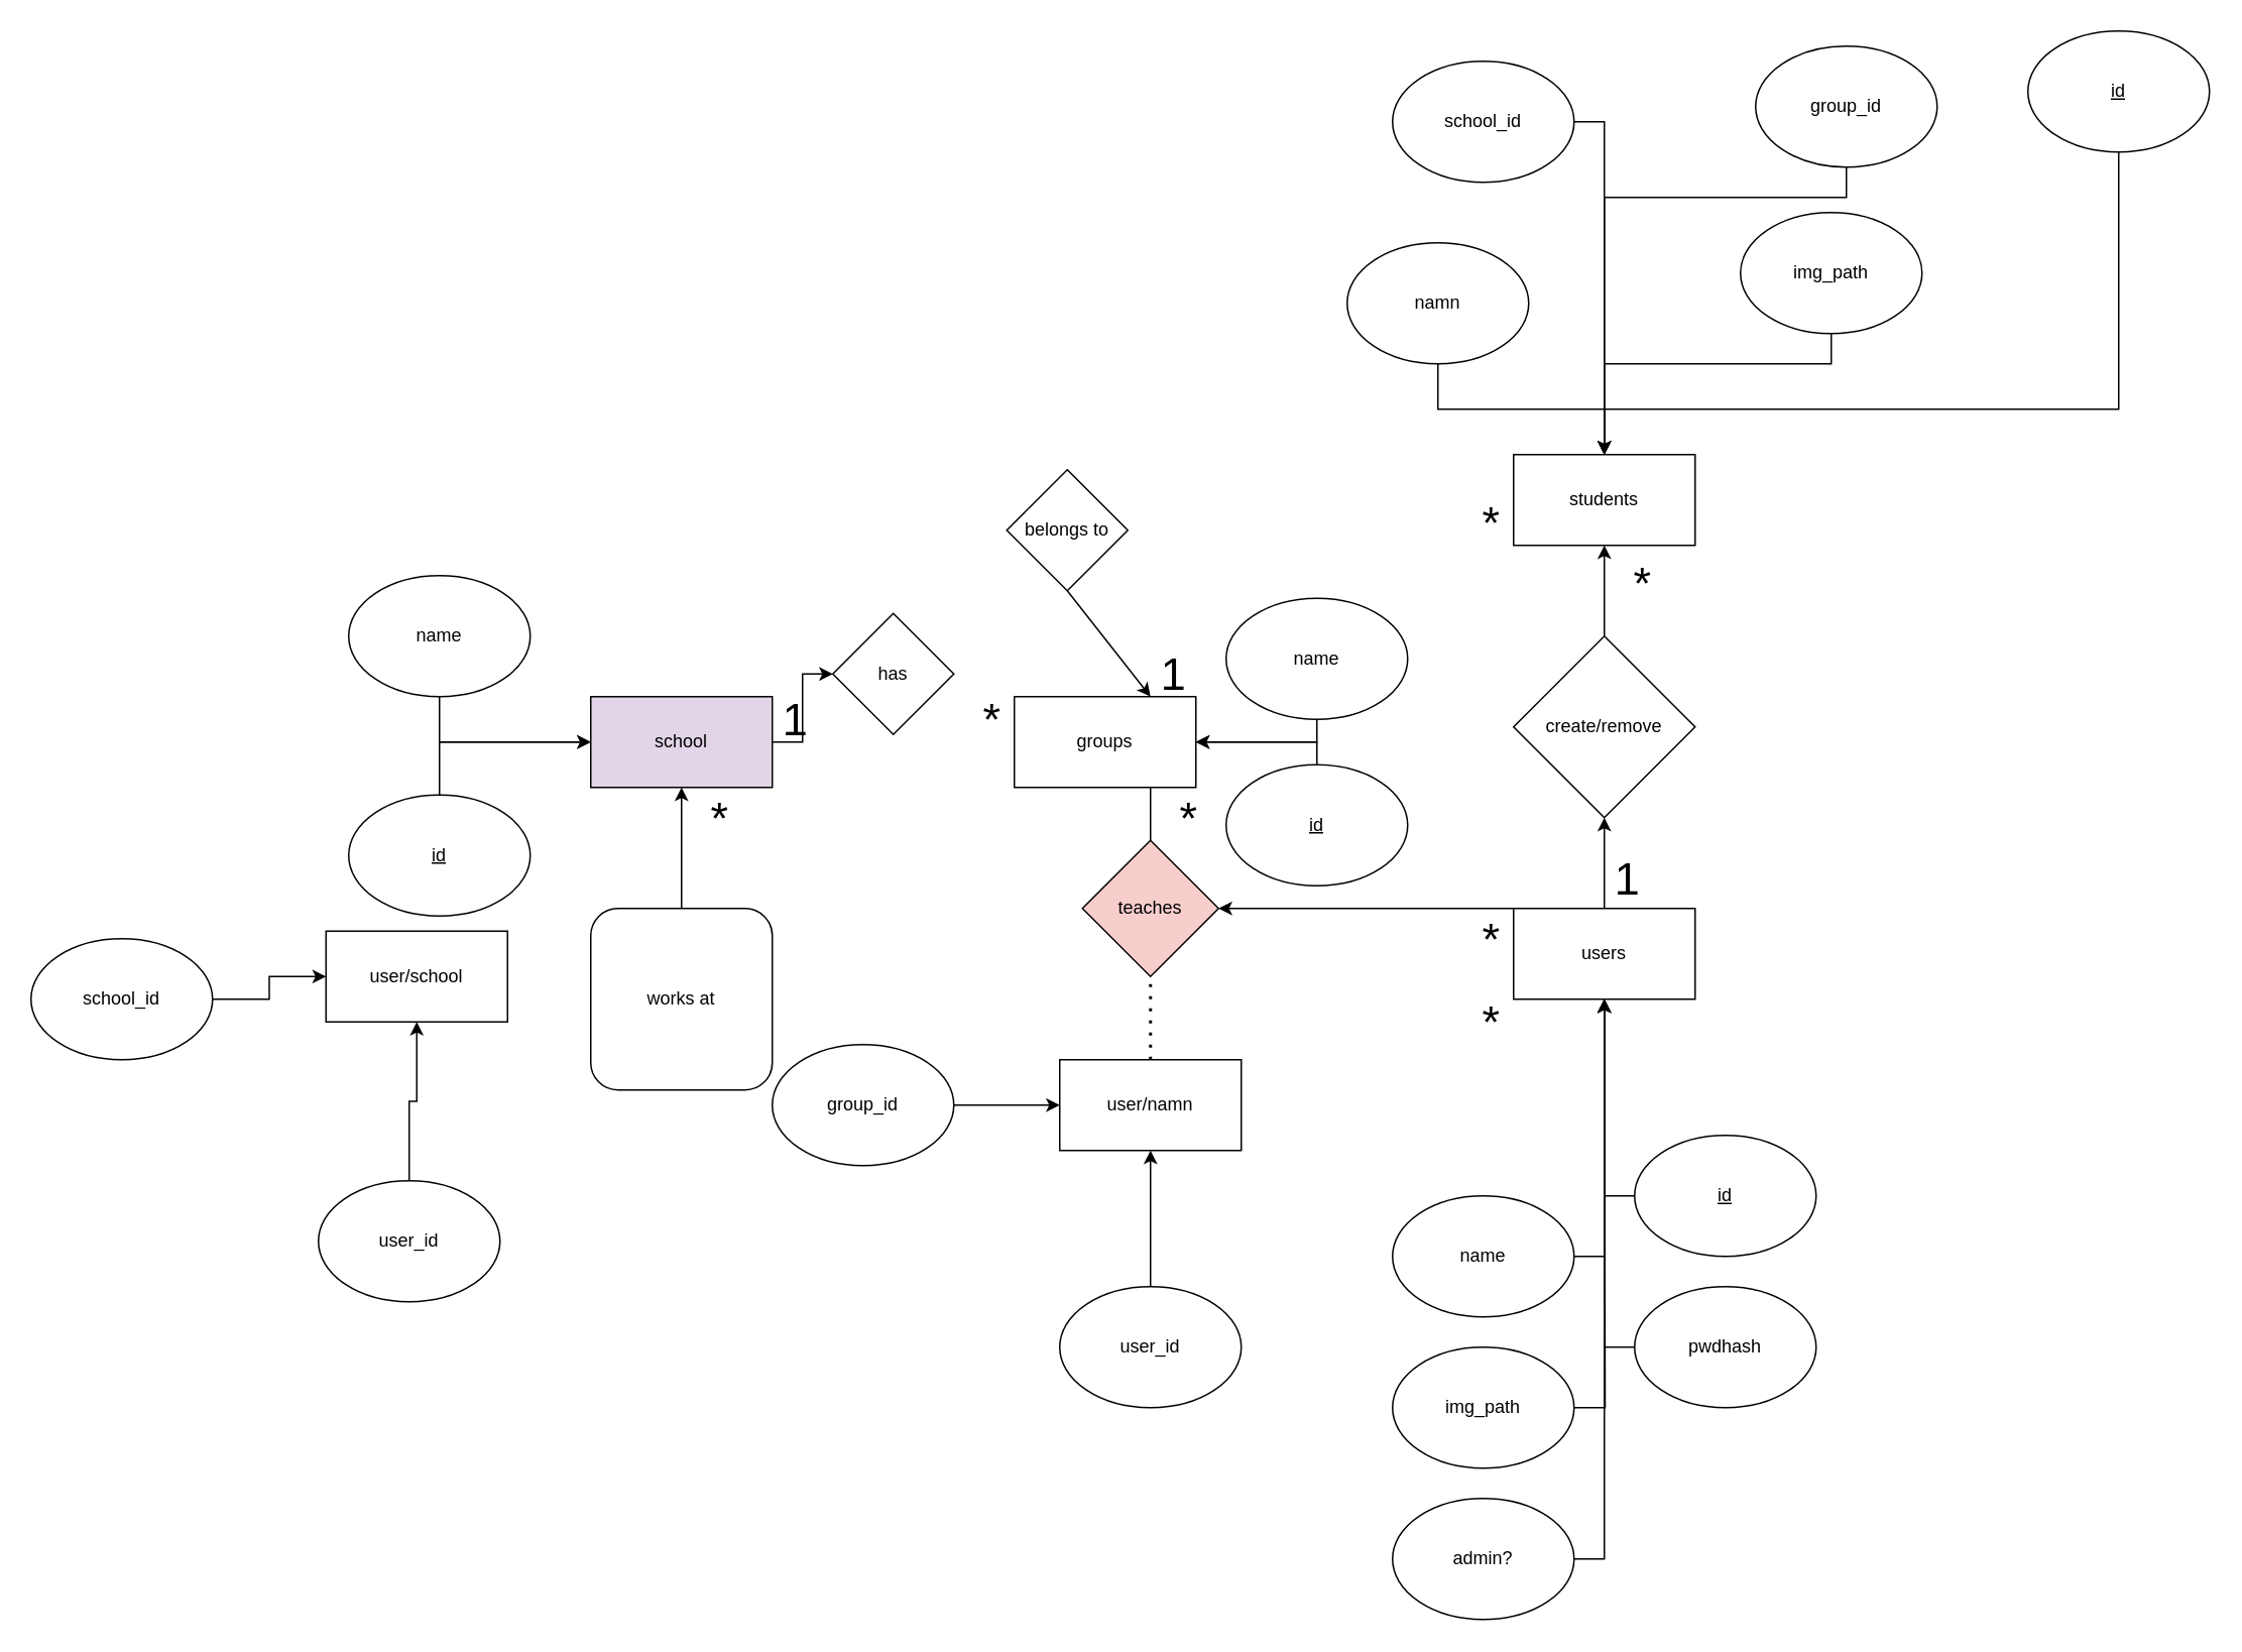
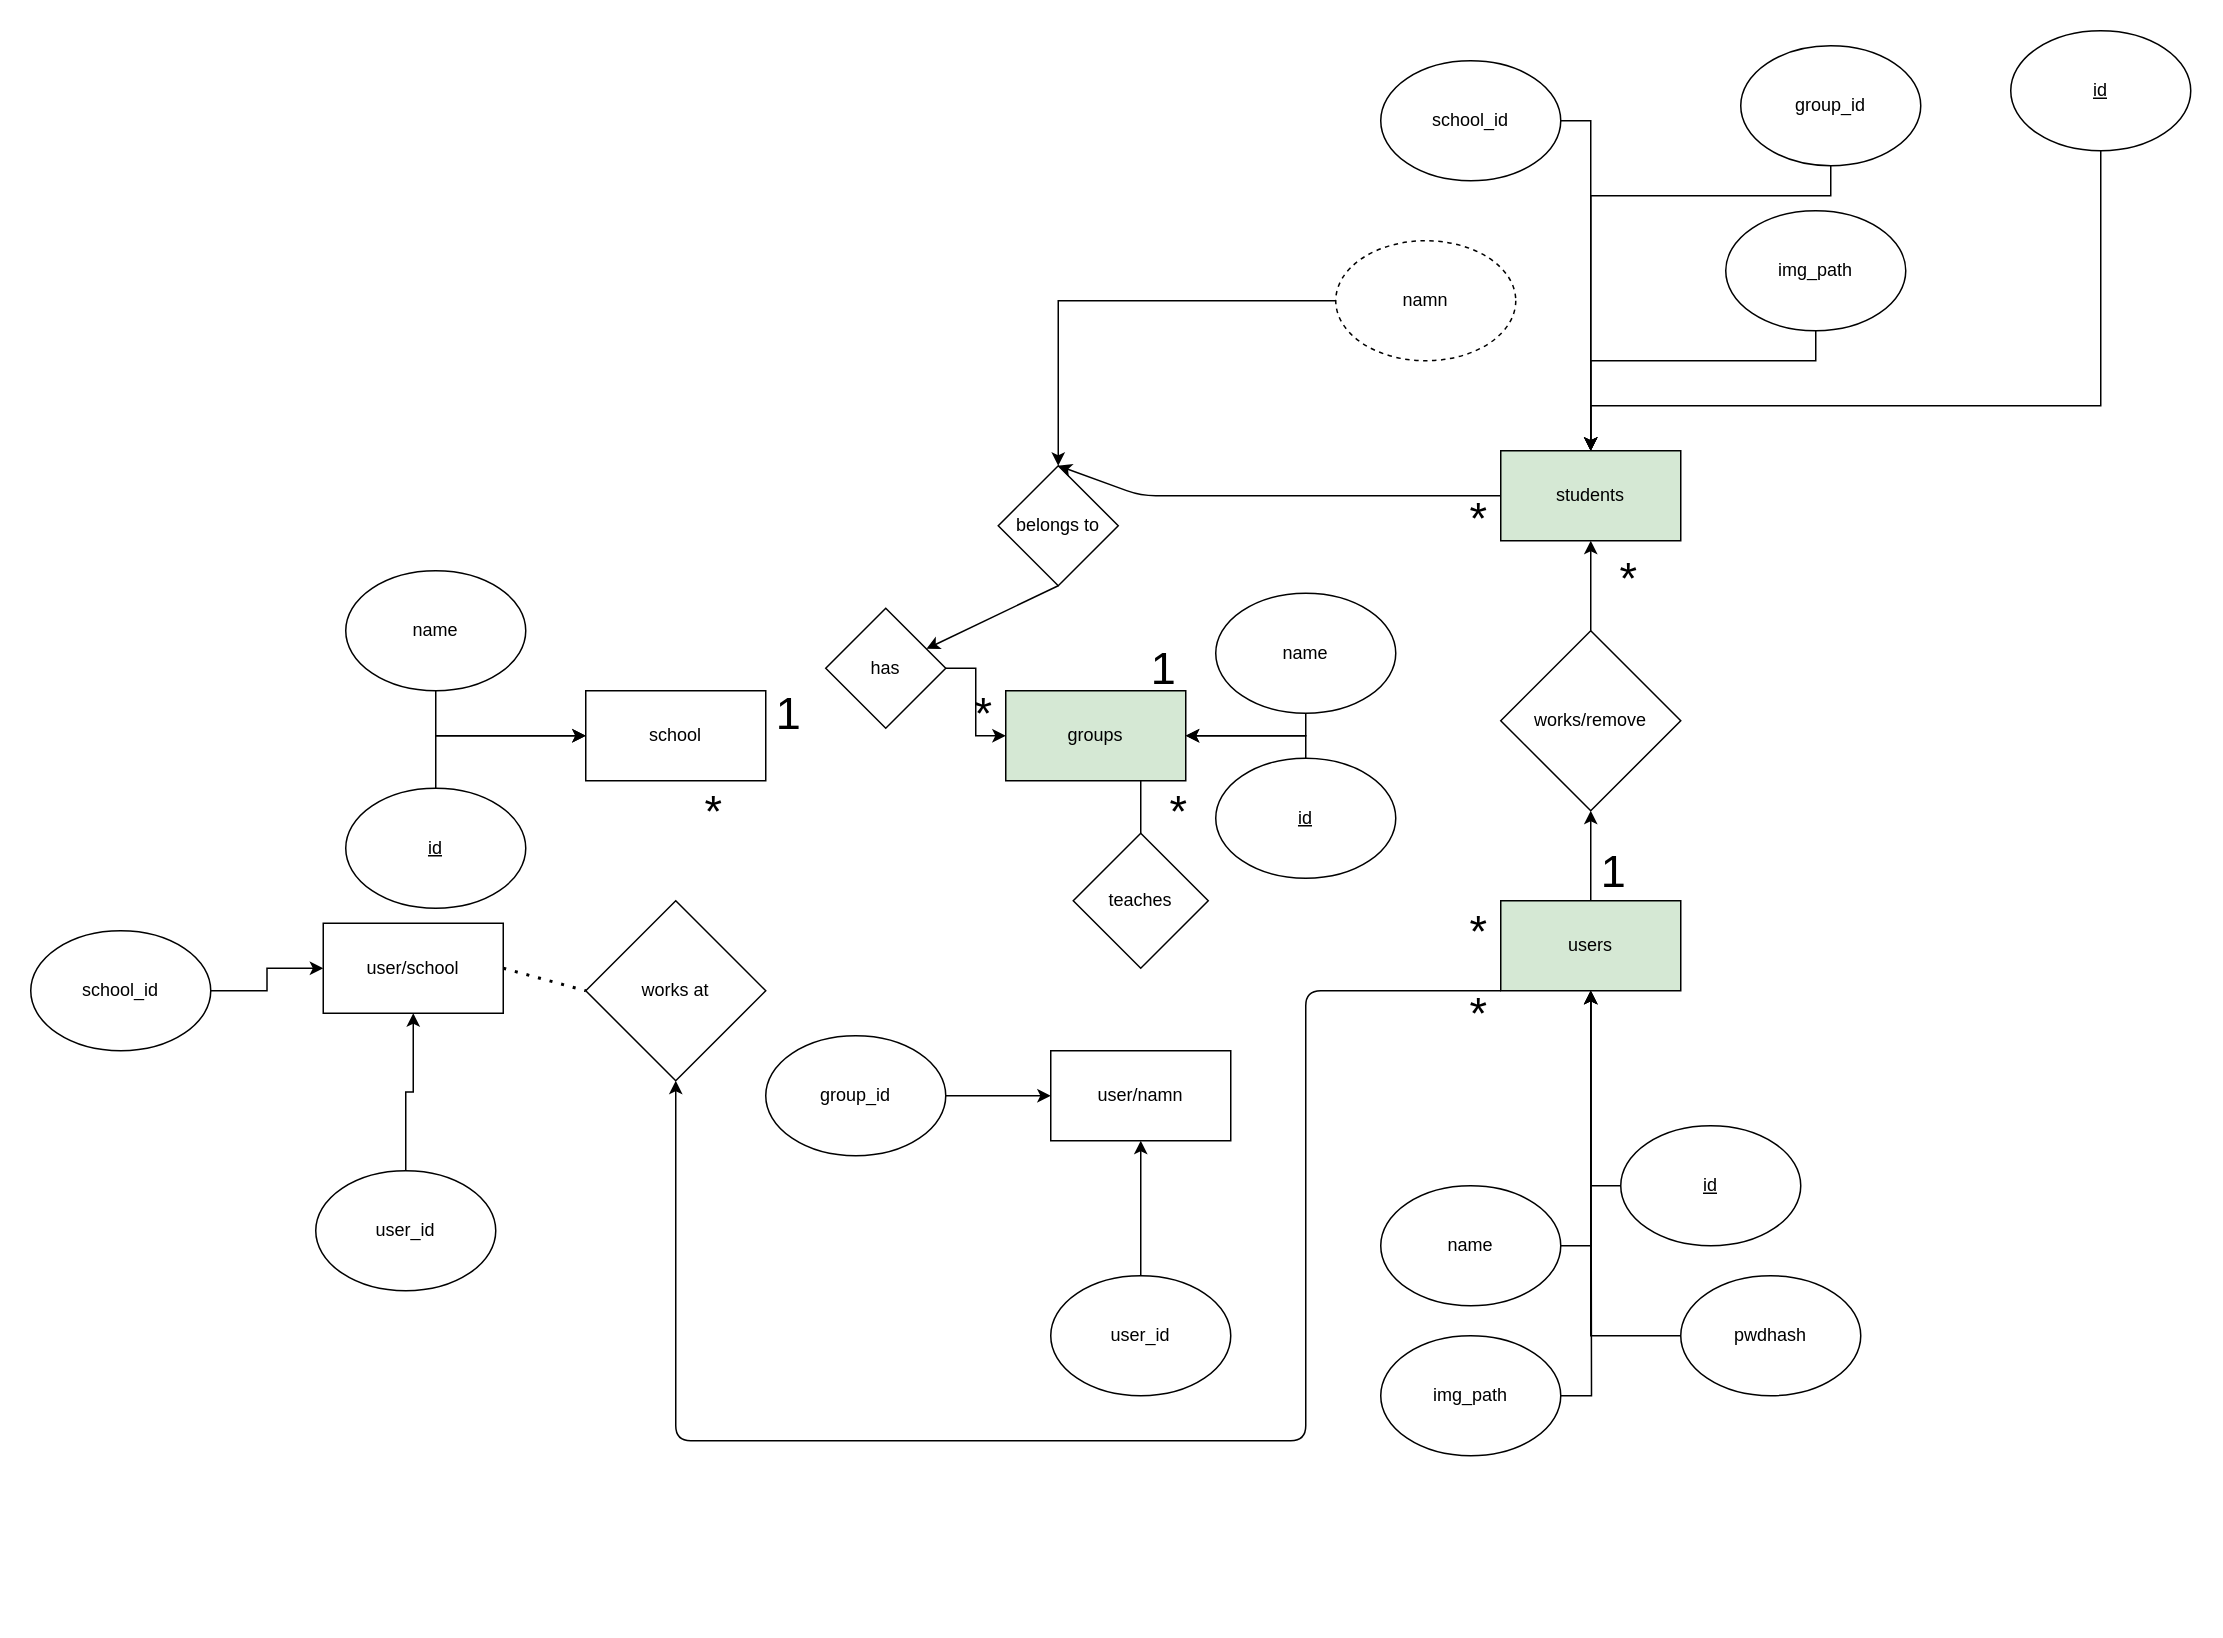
- <mxCell id="6" value="namn" style="ellipse;whiteSpace=wrap;html=1;strokeWidth=1;" vertex="1" parent="1"><mxGeometry x="890" y="160" width="120" height="80" as="geometry" /></mxCell>
+ <mxCell id="6" value="namn" style="ellipse;whiteSpace=wrap;html=1;strokeWidth=1;dashed=1;" vertex="1" parent="1"><mxGeometry x="890" y="160" width="120" height="80" as="geometry" /></mxCell>
- <mxCell id="5" style="edgeStyle=orthogonalEdgeStyle;rounded=0;orthogonalLoop=1;jettySize=auto;html=1;entryX=0.5;entryY=1;entryDx=0;entryDy=0;" edge="1" parent="1" source="6" target="4"><mxGeometry relative="1" as="geometry" /></mxCell>
+ <mxCell id="5" style="edgeStyle=orthogonalEdgeStyle;rounded=0;orthogonalLoop=1;jettySize=auto;html=1;" edge="1" parent="1" source="6" target="50"><mxGeometry relative="1" as="geometry" /></mxCell>
+ <mxCell id="52" value="" style="endArrow=classic;html=1;exitX=1;exitY=0.5;exitDx=0;exitDy=0;entryX=0.5;entryY=0;entryDx=0;entryDy=0;" edge="1" parent="1" source="4" target="50"><mxGeometry width="50" height="50" relative="1" as="geometry"><mxPoint x="890" y="430" as="sourcePoint" /><mxPoint x="940" y="380" as="targetPoint" /><Array as="points"><mxPoint x="760" y="330" /></Array></mxGeometry></mxCell>
- <mxCell id="4" value="students" style="whiteSpace=wrap;html=1;direction=west;" vertex="1" parent="1"><mxGeometry x="1000" y="300" width="120" height="60" as="geometry" /></mxCell>
+ <mxCell id="4" value="students" style="whiteSpace=wrap;html=1;direction=west;fillColor=#d5e8d4;" vertex="1" parent="1"><mxGeometry x="1000" y="300" width="120" height="60" as="geometry" /></mxCell>
- <mxCell id="53" value="" style="endArrow=classic;html=1;exitX=0.5;exitY=1;exitDx=0;exitDy=0;entryX=0.75;entryY=0;entryDx=0;entryDy=0;" edge="1" parent="1" source="50" target="45"><mxGeometry width="50" height="50" relative="1" as="geometry"><mxPoint x="870" y="450" as="sourcePoint" /><mxPoint x="920" y="400" as="targetPoint" /></mxGeometry></mxCell>
+ <mxCell id="53" value="" style="endArrow=classic;html=1;exitX=0.5;exitY=1;exitDx=0;exitDy=0;" edge="1" parent="1" source="50" target="47"><mxGeometry width="50" height="50" relative="1" as="geometry"><mxPoint x="870" y="450" as="sourcePoint" /><mxPoint x="920" y="400" as="targetPoint" /></mxGeometry></mxCell>
+ <mxCell id="46" style="edgeStyle=orthogonalEdgeStyle;rounded=0;orthogonalLoop=1;jettySize=auto;html=1;entryX=0;entryY=0.5;entryDx=0;entryDy=0;" edge="1" parent="1" source="47" target="45"><mxGeometry relative="1" as="geometry" /></mxCell>
- <mxCell id="28" style="edgeStyle=orthogonalEdgeStyle;rounded=0;orthogonalLoop=1;jettySize=auto;html=1;entryX=0;entryY=0.5;entryDx=0;entryDy=0;" edge="1" parent="1" source="29" target="47"><mxGeometry relative="1" as="geometry" /></mxCell>
- <mxCell id="24" value="create/remove" style="rhombus;whiteSpace=wrap;html=1;strokeWidth=1;" vertex="1" parent="1"><mxGeometry x="1000" y="420" width="120" height="120" as="geometry" /></mxCell>
+ <mxCell id="24" value="works/remove" style="rhombus;whiteSpace=wrap;html=1;strokeWidth=1;" vertex="1" parent="1"><mxGeometry x="1000" y="420" width="120" height="120" as="geometry" /></mxCell>
- <mxCell id="29" value="school" style="whiteSpace=wrap;html=1;strokeWidth=1;fillColor=#e1d5e7;" vertex="1" parent="1"><mxGeometry x="390" y="460" width="120" height="60" as="geometry" /></mxCell>
+ <mxCell id="29" value="school" style="whiteSpace=wrap;html=1;strokeWidth=1;" vertex="1" parent="1"><mxGeometry x="390" y="460" width="120" height="60" as="geometry" /></mxCell>
- <mxCell id="45" value="groups" style="whiteSpace=wrap;html=1;strokeWidth=1;" vertex="1" parent="1"><mxGeometry x="670" y="460" width="120" height="60" as="geometry" /></mxCell>
+ <mxCell id="45" value="groups" style="whiteSpace=wrap;html=1;strokeWidth=1;fillColor=#d5e8d4;" vertex="1" parent="1"><mxGeometry x="670" y="460" width="120" height="60" as="geometry" /></mxCell>
- <mxCell id="30" style="edgeStyle=orthogonalEdgeStyle;rounded=0;orthogonalLoop=1;jettySize=auto;html=1;entryX=0.5;entryY=1;entryDx=0;entryDy=0;" edge="1" parent="1" source="31" target="29"><mxGeometry relative="1" as="geometry" /></mxCell>
- <mxCell id="56" value="teaches" style="rhombus;whiteSpace=wrap;html=1;strokeWidth=1;fillColor=#f8cecc;" vertex="1" parent="1"><mxGeometry x="715" y="555" width="90" height="90" as="geometry" /></mxCell>
+ <mxCell id="56" value="teaches" style="rhombus;whiteSpace=wrap;html=1;strokeWidth=1;" vertex="1" parent="1"><mxGeometry x="715" y="555" width="90" height="90" as="geometry" /></mxCell>
- <mxCell id="57" value="" style="endArrow=classic;html=1;entryX=1;entryY=0.5;entryDx=0;entryDy=0;exitX=0;exitY=0;exitDx=0;exitDy=0;" edge="1" parent="1" source="3" target="56"><mxGeometry width="50" height="50" relative="1" as="geometry"><mxPoint x="880" y="610" as="sourcePoint" /><mxPoint x="930" y="560" as="targetPoint" /></mxGeometry></mxCell>
- <mxCell id="3" value="users" style="rounded=0;whiteSpace=wrap;html=1;" vertex="1" parent="1"><mxGeometry x="1000" y="600" width="120" height="60" as="geometry" /></mxCell>
+ <mxCell id="3" value="users" style="rounded=0;whiteSpace=wrap;html=1;fillColor=#d5e8d4;" vertex="1" parent="1"><mxGeometry x="1000" y="600" width="120" height="60" as="geometry" /></mxCell>
+ <mxCell id="44" value="" style="endArrow=none;dashed=1;html=1;dashPattern=1 3;strokeWidth=2;exitX=1;exitY=0.5;exitDx=0;exitDy=0;entryX=0;entryY=0.5;entryDx=0;entryDy=0;" edge="1" parent="1" source="39" target="31"><mxGeometry width="50" height="50" relative="1" as="geometry"><mxPoint x="340" y="727.5" as="sourcePoint" /><mxPoint x="390" y="677.5" as="targetPoint" /></mxGeometry></mxCell>
- <mxCell id="31" value="works at" style="whiteSpace=wrap;html=1;strokeWidth=1;rounded=1;" vertex="1" parent="1"><mxGeometry x="390" y="600" width="120" height="120" as="geometry" /></mxCell>
+ <mxCell id="31" value="works at" style="rhombus;whiteSpace=wrap;html=1;strokeWidth=1;" vertex="1" parent="1"><mxGeometry x="390" y="600" width="120" height="120" as="geometry" /></mxCell>
- <mxCell id="64" value="" style="endArrow=none;dashed=1;html=1;dashPattern=1 3;strokeWidth=2;exitX=0.5;exitY=0;exitDx=0;exitDy=0;entryX=0.5;entryY=1;entryDx=0;entryDy=0;" edge="1" parent="1" source="59" target="56"><mxGeometry width="50" height="50" relative="1" as="geometry"><mxPoint x="640" y="640" as="sourcePoint" /><mxPoint y="590" as="targetPoint" x="690" /></mxGeometry></mxCell>
- <mxCell id="16" value="pwdhash" style="ellipse;whiteSpace=wrap;html=1;strokeWidth=1;" vertex="1" parent="1"><mxGeometry x="1080" y="850" width="120" height="80" as="geometry" /></mxCell>
+ <mxCell id="16" value="pwdhash" style="ellipse;whiteSpace=wrap;html=1;strokeWidth=1;" vertex="1" parent="1"><mxGeometry x="1120" y="850" width="120" height="80" as="geometry" /></mxCell>
+ <mxCell id="55" value="" style="endArrow=classic;html=1;exitX=0;exitY=1;exitDx=0;exitDy=0;entryX=0.5;entryY=1;entryDx=0;entryDy=0;" edge="1" parent="1" source="3" target="31"><mxGeometry width="50" height="50" relative="1" as="geometry"><mxPoint x="770" y="690" as="sourcePoint" /><mxPoint x="820" y="640" as="targetPoint" /><Array as="points"><mxPoint x="870" y="660" /><mxPoint x="870" y="960" /><mxPoint x="450" y="960" /></Array></mxGeometry></mxCell>
- <mxCell id="21" style="edgeStyle=orthogonalEdgeStyle;rounded=0;orthogonalLoop=1;jettySize=auto;html=1;entryX=0.5;entryY=1;entryDx=0;entryDy=0;" edge="1" parent="1" source="22" target="3"><mxGeometry relative="1" as="geometry"><mxPoint x="1060" y="680" as="targetPoint" /><Array as="points"><mxPoint x="1060" y="1030" /></Array></mxGeometry></mxCell>
- <mxCell id="22" value="admin?" style="ellipse;whiteSpace=wrap;html=1;strokeWidth=1;" vertex="1" parent="1"><mxGeometry x="920" y="990" width="120" height="80" as="geometry" /></mxCell>
